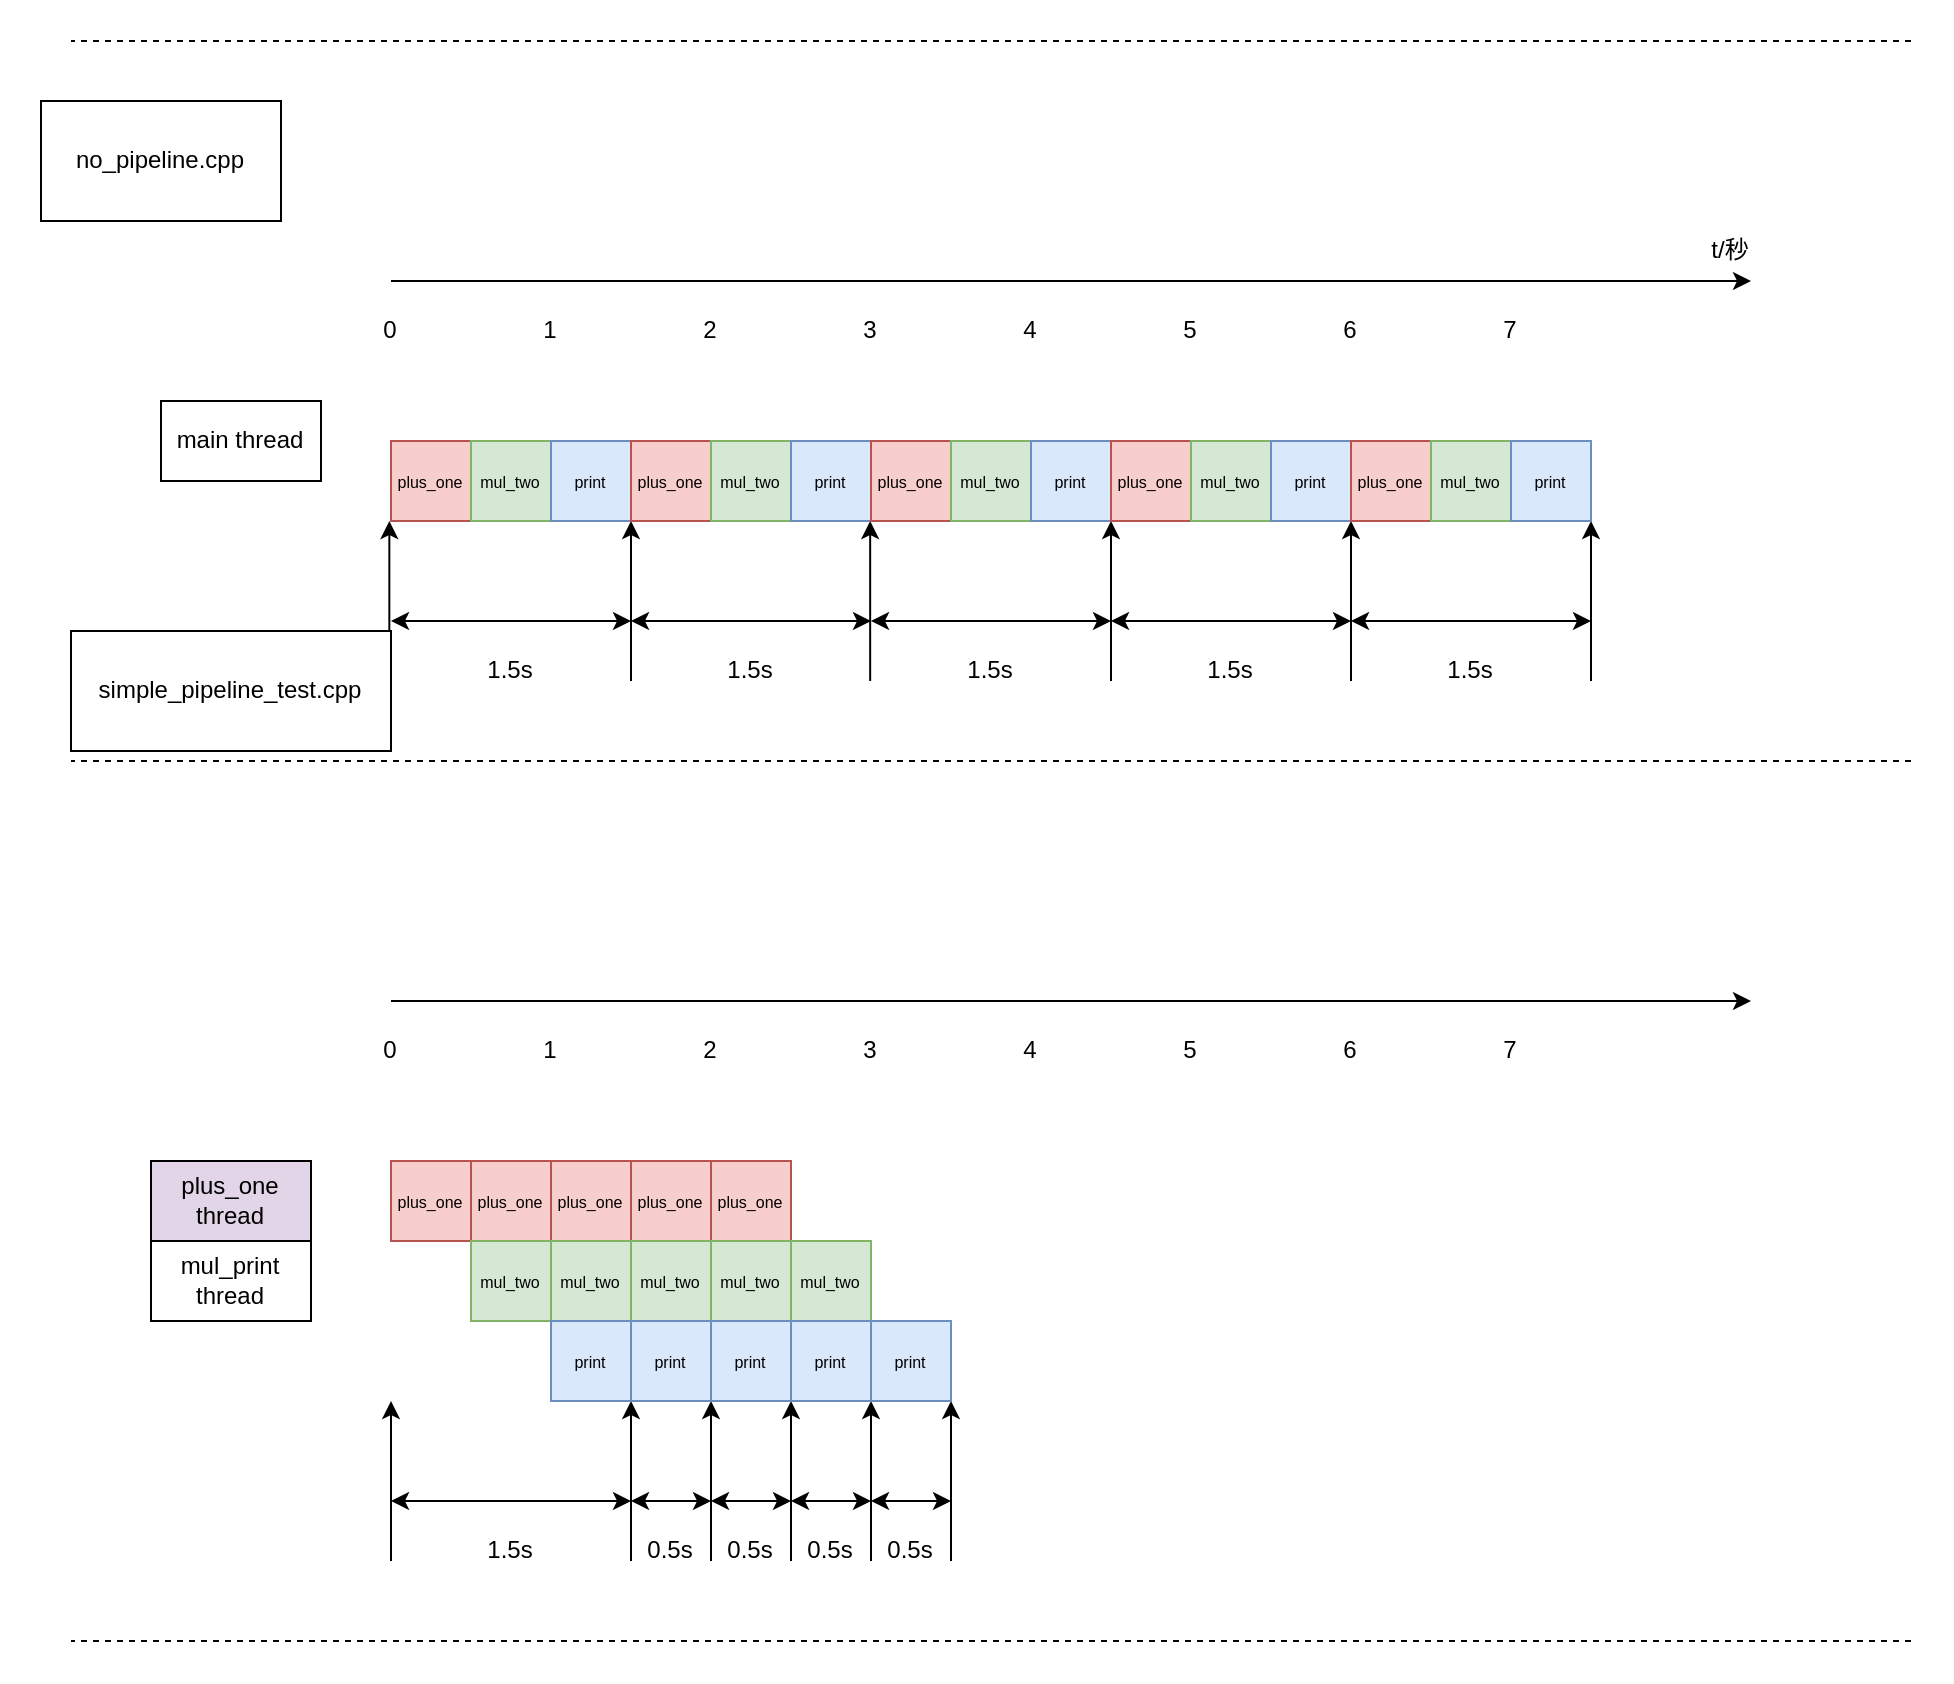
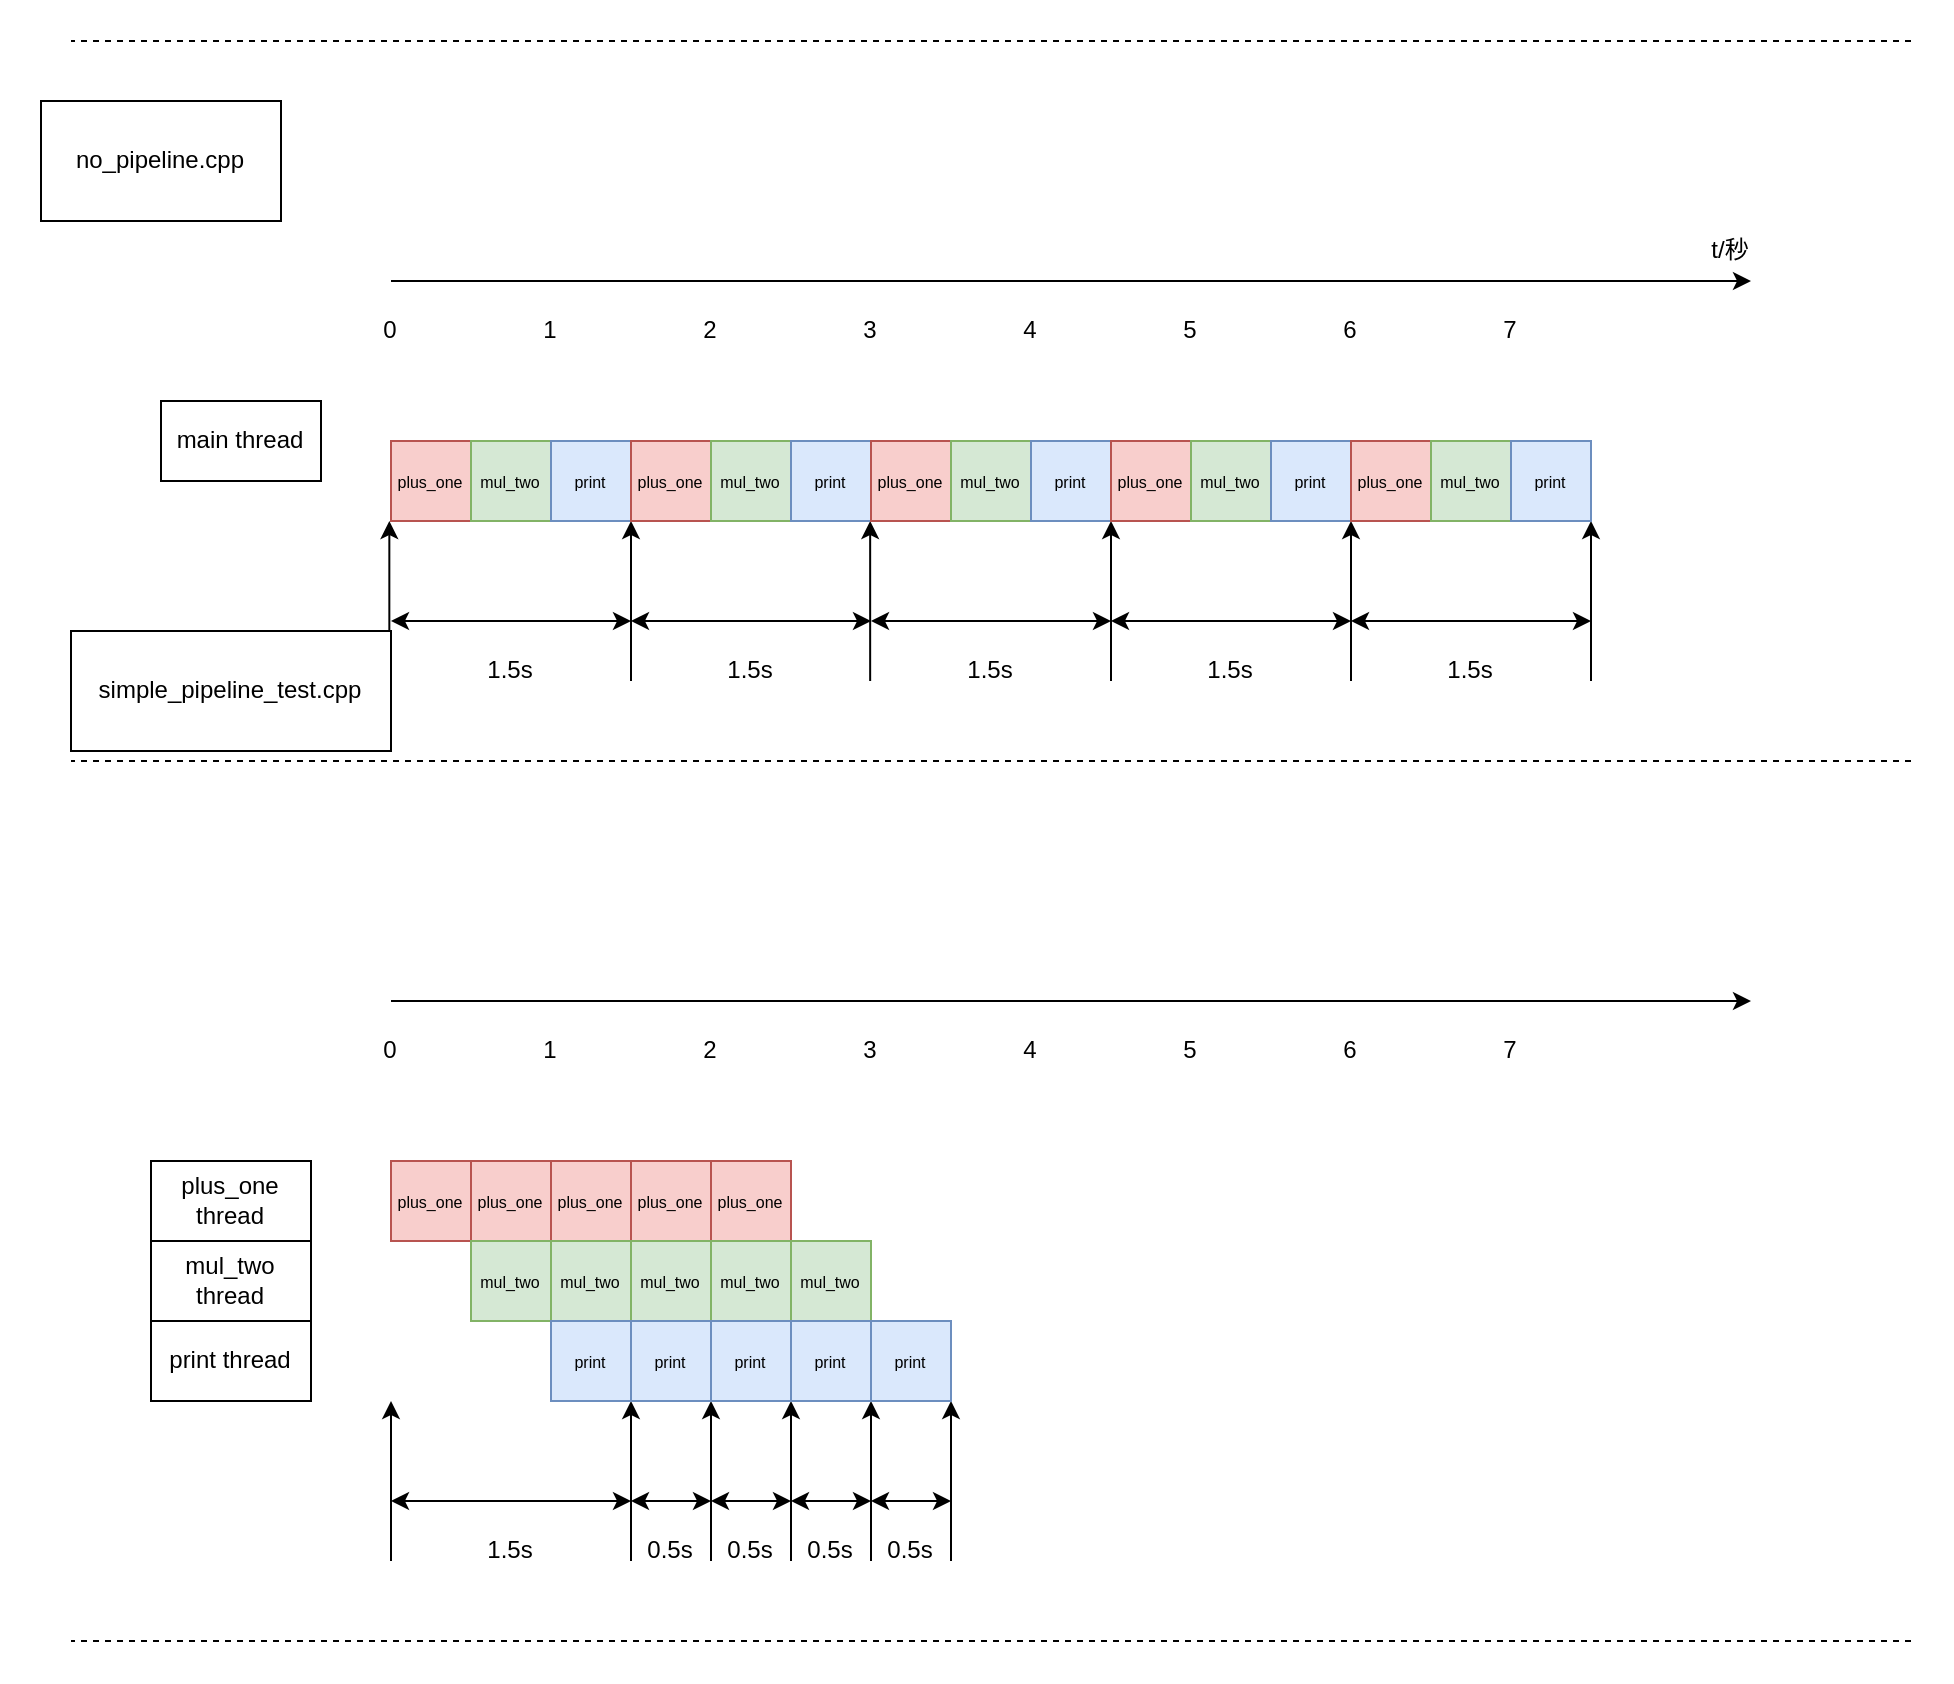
- <mxCell id="27" value="&lt;span style=&quot;font-size: 12px;&quot;&gt;plus_one thread&lt;/span&gt;" style="rounded=0;whiteSpace=wrap;html=1;fontSize=8;fillColor=#e1d5e7;" parent="1" vertex="1"><mxGeometry x="75" y="580" width="80" height="40" as="geometry" /></mxCell>
+ <mxCell id="27" value="&lt;span style=&quot;font-size: 12px;&quot;&gt;plus_one thread&lt;/span&gt;" style="rounded=0;whiteSpace=wrap;html=1;fontSize=8;" parent="1" vertex="1"><mxGeometry x="75" y="580" width="80" height="40" as="geometry" /></mxCell>
- <mxCell id="28" value="&lt;span style=&quot;font-size: 12px;&quot;&gt;mul_print thread&lt;/span&gt;" style="rounded=0;whiteSpace=wrap;html=1;fontSize=8;" parent="1" vertex="1"><mxGeometry x="75" y="620" width="80" height="40" as="geometry" /></mxCell>
+ <mxCell id="28" value="&lt;span style=&quot;font-size: 12px;&quot;&gt;mul_two thread&lt;/span&gt;" style="rounded=0;whiteSpace=wrap;html=1;fontSize=8;" parent="1" vertex="1"><mxGeometry x="75" y="620" width="80" height="40" as="geometry" /></mxCell>
+ <mxCell id="29" value="&lt;span style=&quot;font-size: 12px;&quot;&gt;print thread&lt;/span&gt;" style="rounded=0;whiteSpace=wrap;html=1;fontSize=8;" parent="1" vertex="1"><mxGeometry x="75" y="660" width="80" height="40" as="geometry" /></mxCell>
